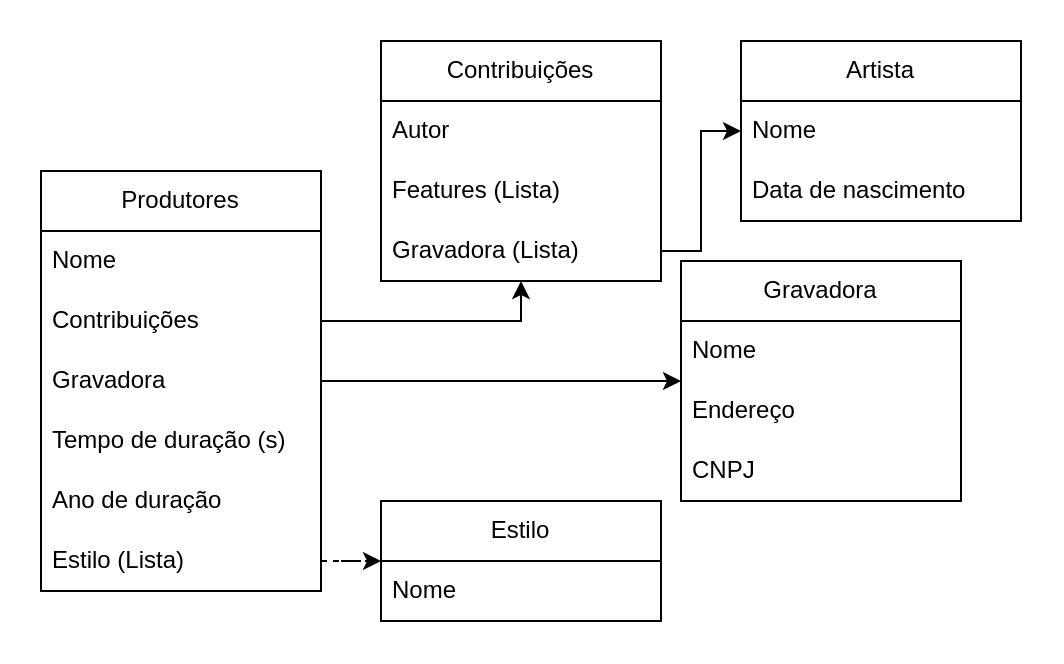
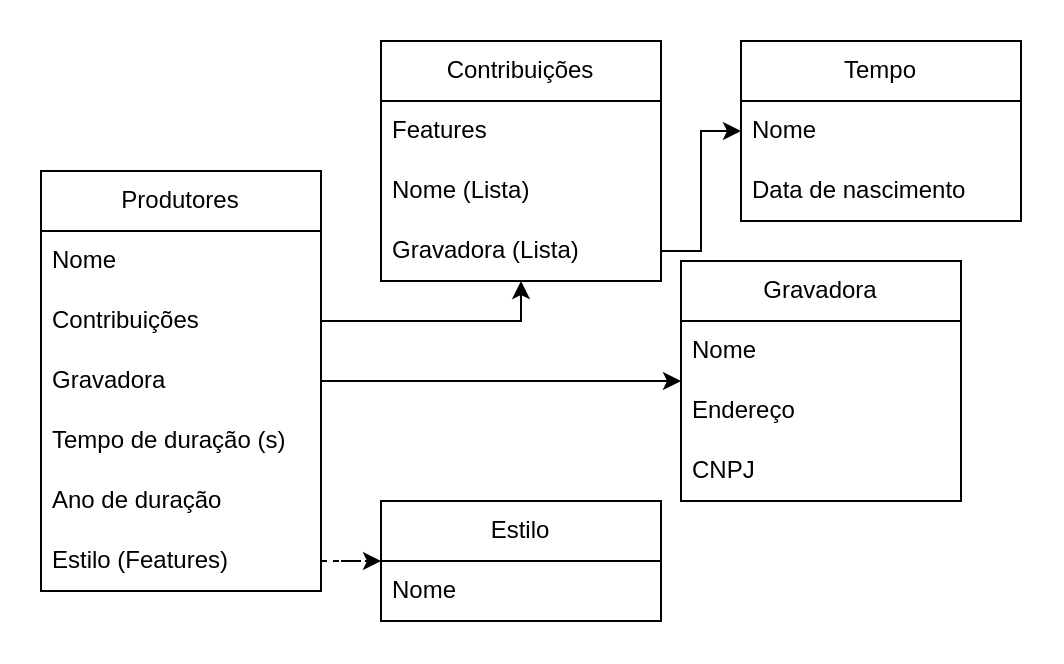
- <mxCell id="9" value="Artista" style="swimlane;fontStyle=0;childLayout=stackLayout;horizontal=1;startSize=30;horizontalStack=0;resizeParent=1;resizeParentMax=0;resizeLast=0;collapsible=1;marginBottom=0;whiteSpace=wrap;html=1;" parent="1" vertex="1"><mxGeometry x="370" y="20" width="140" height="90" as="geometry" /></mxCell>
+ <mxCell id="9" value="Tempo" style="swimlane;fontStyle=0;childLayout=stackLayout;horizontal=1;startSize=30;horizontalStack=0;resizeParent=1;resizeParentMax=0;resizeLast=0;collapsible=1;marginBottom=0;whiteSpace=wrap;html=1;" parent="1" vertex="1"><mxGeometry x="370" y="20" width="140" height="90" as="geometry" /></mxCell>
- <mxCell id="20" value="Autor" style="text;strokeColor=none;fillColor=none;align=left;verticalAlign=middle;spacingLeft=4;spacingRight=4;overflow=hidden;points=[[0,0.5],[1,0.5]];portConstraint=eastwest;rotatable=0;whiteSpace=wrap;html=1;" vertex="1" parent="19"><mxGeometry y="30" width="140" height="30" as="geometry" /></mxCell>
+ <mxCell id="20" value="Features" style="text;strokeColor=none;fillColor=none;align=left;verticalAlign=middle;spacingLeft=4;spacingRight=4;overflow=hidden;points=[[0,0.5],[1,0.5]];portConstraint=eastwest;rotatable=0;whiteSpace=wrap;html=1;" vertex="1" parent="19"><mxGeometry y="30" width="140" height="30" as="geometry" /></mxCell>
- <mxCell id="21" value="Features (Lista)" style="text;strokeColor=none;fillColor=none;align=left;verticalAlign=middle;spacingLeft=4;spacingRight=4;overflow=hidden;points=[[0,0.5],[1,0.5]];portConstraint=eastwest;rotatable=0;whiteSpace=wrap;html=1;" vertex="1" parent="19"><mxGeometry y="60" width="140" height="30" as="geometry" /></mxCell>
+ <mxCell id="21" value="Nome (Lista)" style="text;strokeColor=none;fillColor=none;align=left;verticalAlign=middle;spacingLeft=4;spacingRight=4;overflow=hidden;points=[[0,0.5],[1,0.5]];portConstraint=eastwest;rotatable=0;whiteSpace=wrap;html=1;" vertex="1" parent="19"><mxGeometry y="60" width="140" height="30" as="geometry" /></mxCell>
- <mxCell id="8" value="Estilo (Lista)" style="text;strokeColor=none;fillColor=none;align=left;verticalAlign=middle;spacingLeft=4;spacingRight=4;overflow=hidden;points=[[0,0.5],[1,0.5]];portConstraint=eastwest;rotatable=0;whiteSpace=wrap;html=1;" parent="2" vertex="1"><mxGeometry y="180" width="140" height="30" as="geometry" /></mxCell>
+ <mxCell id="8" value="Estilo (Features)" style="text;strokeColor=none;fillColor=none;align=left;verticalAlign=middle;spacingLeft=4;spacingRight=4;overflow=hidden;points=[[0,0.5],[1,0.5]];portConstraint=eastwest;rotatable=0;whiteSpace=wrap;html=1;" parent="2" vertex="1"><mxGeometry y="180" width="140" height="30" as="geometry" /></mxCell>
